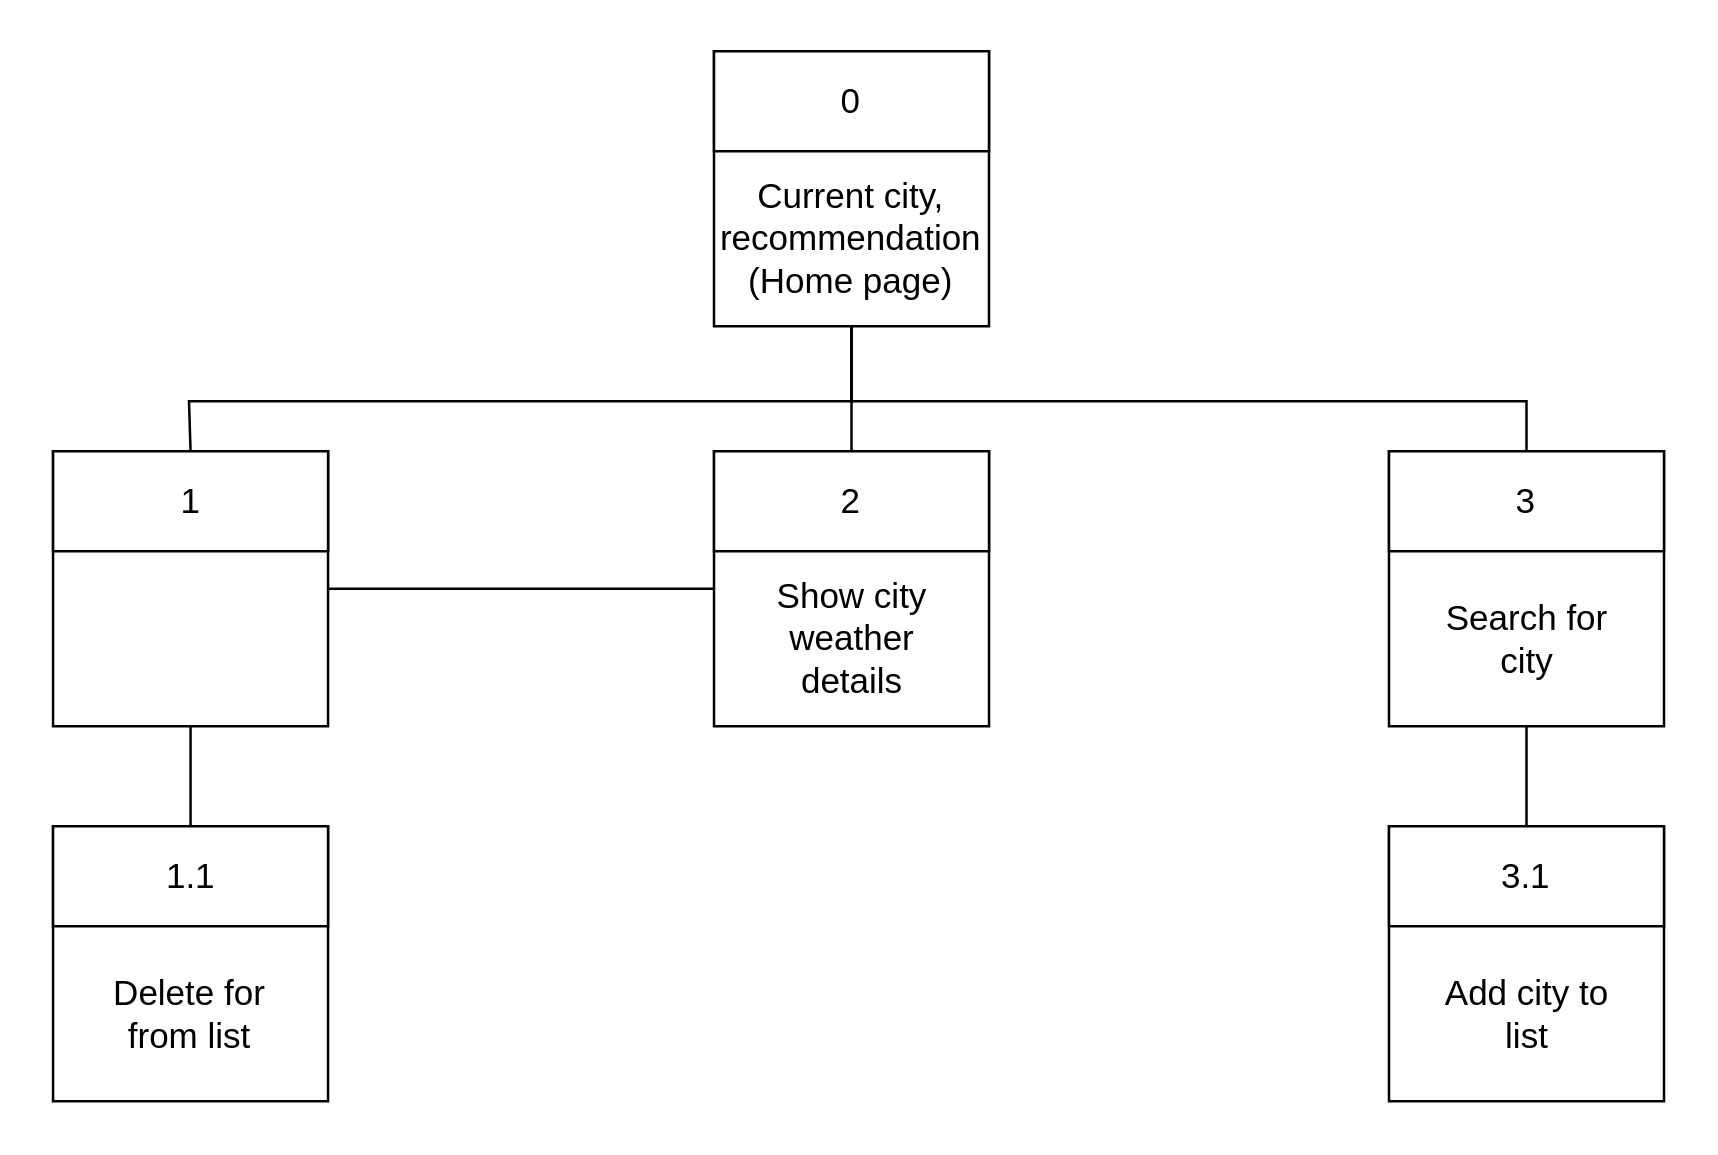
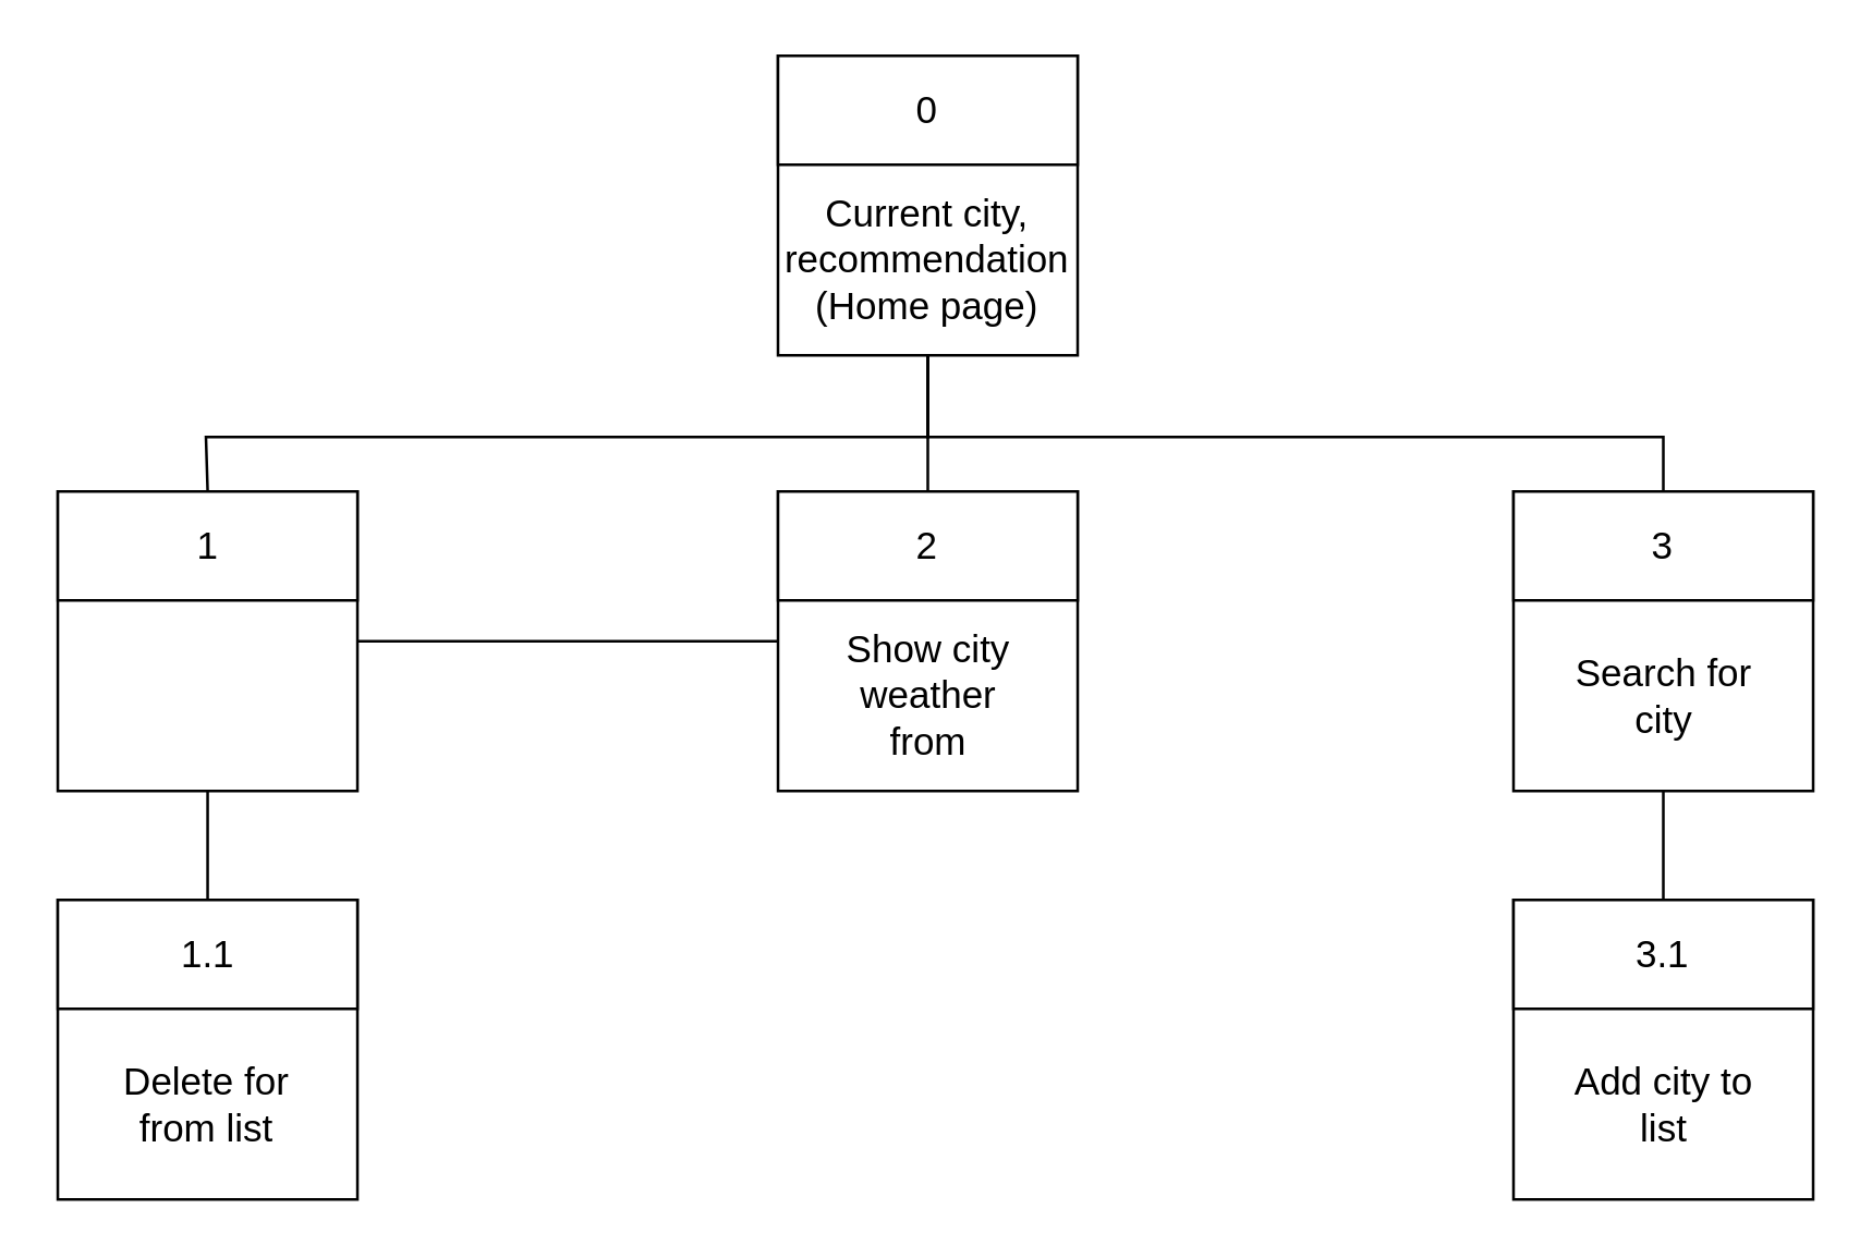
- <mxCell id="15" value="&lt;font style=&quot;font-size: 14px;&quot;&gt;Show city weather details&lt;/font&gt;" style="text;html=1;strokeColor=none;fillColor=none;align=center;verticalAlign=middle;whiteSpace=wrap;rounded=0;" vertex="1" parent="1"><mxGeometry x="300.64" y="240" width="78.75" height="30" as="geometry" /></mxCell>
+ <mxCell id="15" value="&lt;font style=&quot;font-size: 14px;&quot;&gt;Show city weather from&lt;/font&gt;" style="text;html=1;strokeColor=none;fillColor=none;align=center;verticalAlign=middle;whiteSpace=wrap;rounded=0;" vertex="1" parent="1"><mxGeometry x="300.64" y="240" width="78.75" height="30" as="geometry" /></mxCell>
